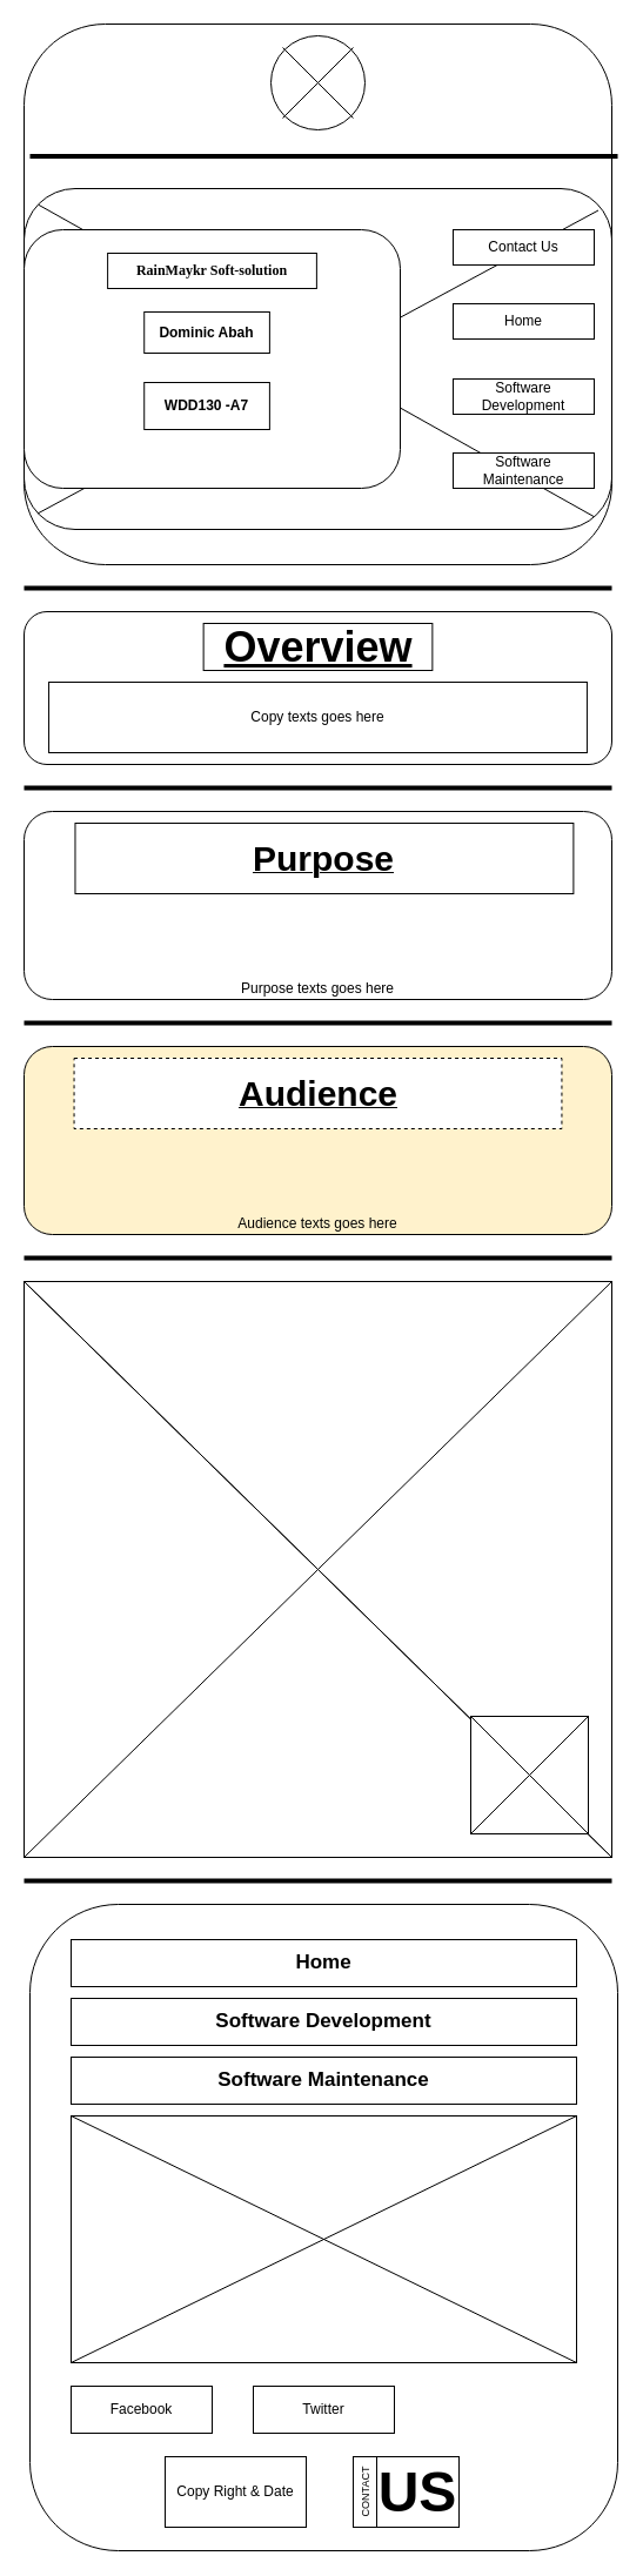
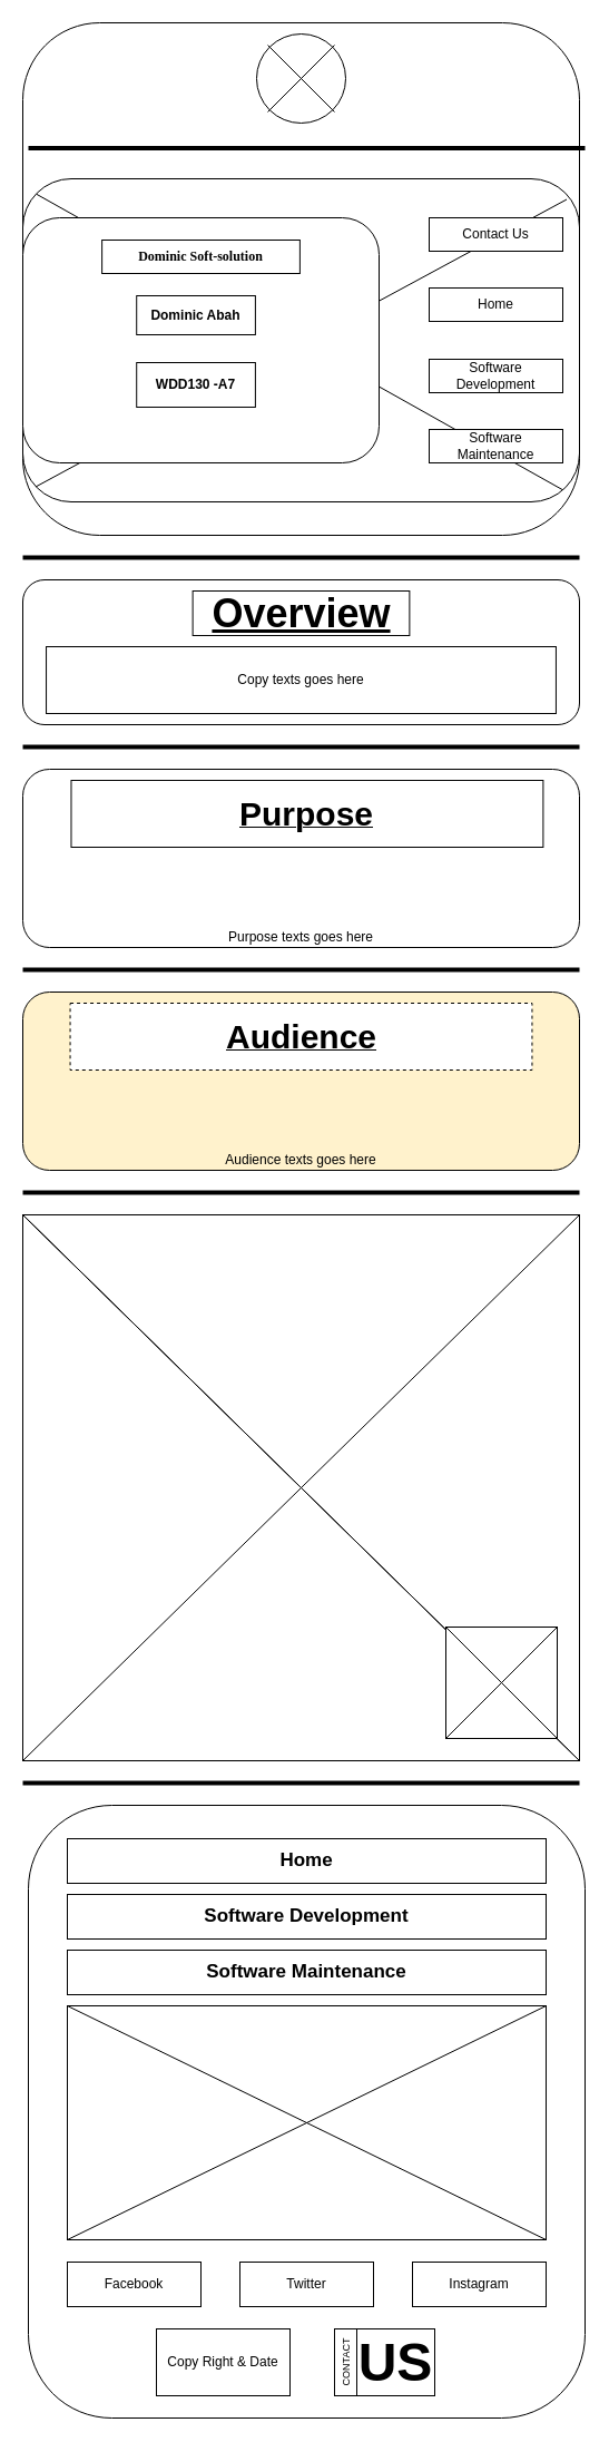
- <mxCell id="50" value="&lt;font face=&quot;Comic Sans MS&quot;&gt;&lt;b&gt;RainMaykr Soft-solution&lt;/b&gt;&lt;/font&gt;" style="rounded=0;whiteSpace=wrap;html=1;" vertex="1" parent="49"><mxGeometry width="177.778" height="30" as="geometry" /></mxCell>
+ <mxCell id="50" value="&lt;font face=&quot;Comic Sans MS&quot;&gt;&lt;b&gt;Dominic Soft-solution&lt;/b&gt;&lt;/font&gt;" style="rounded=0;whiteSpace=wrap;html=1;" vertex="1" parent="49"><mxGeometry width="177.778" height="30" as="geometry" /></mxCell>
+ <mxCell id="29" value="Instagram" style="rounded=0;whiteSpace=wrap;html=1;" vertex="1" parent="1"><mxGeometry x="370" y="2030" width="120" height="40" as="geometry" /></mxCell>
